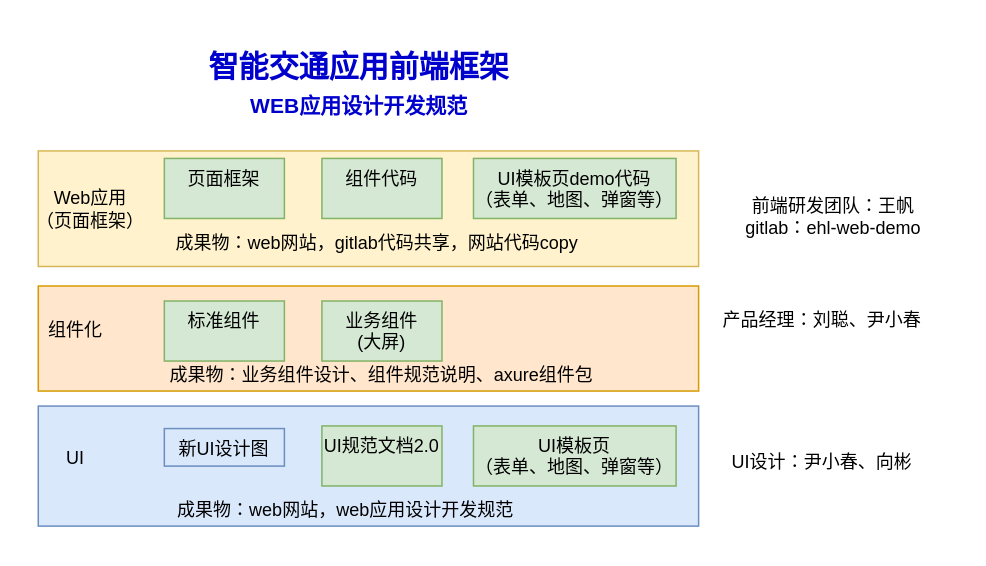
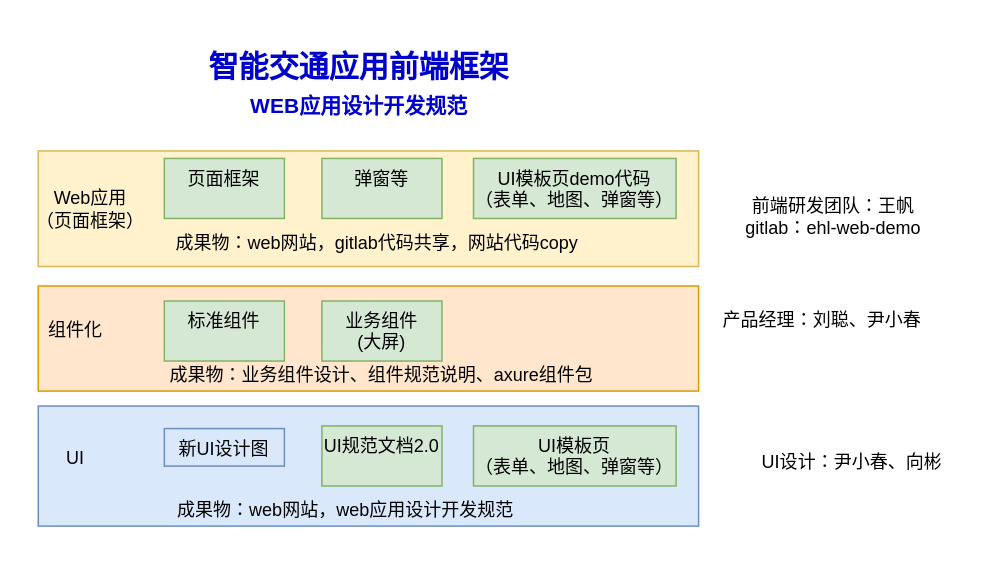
- <mxCell id="15" value="组件代码" style="text;whiteSpace=wrap;html=1;fillColor=#d5e8d4;strokeColor=#82b366;labelBackgroundColor=none;align=center;" vertex="1" parent="1"><mxGeometry x="214" y="105" width="80" height="40" as="geometry" /></mxCell>
+ <mxCell id="15" value="弹窗等" style="text;whiteSpace=wrap;html=1;fillColor=#d5e8d4;strokeColor=#82b366;labelBackgroundColor=none;align=center;" vertex="1" parent="1"><mxGeometry x="214" y="105" width="80" height="40" as="geometry" /></mxCell>
- <mxCell id="18" value="UI设计：尹小春、向彬" style="text;html=1;align=center;verticalAlign=middle;whiteSpace=wrap;rounded=0;" vertex="1" parent="1"><mxGeometry x="465" y="293.25" width="165" height="30" as="geometry" /></mxCell>
+ <mxCell id="18" value="UI设计：尹小春、向彬" style="text;html=1;align=center;verticalAlign=middle;whiteSpace=wrap;rounded=0;" vertex="1" parent="1"><mxGeometry x="485" y="293.25" width="165" height="30" as="geometry" /></mxCell>
